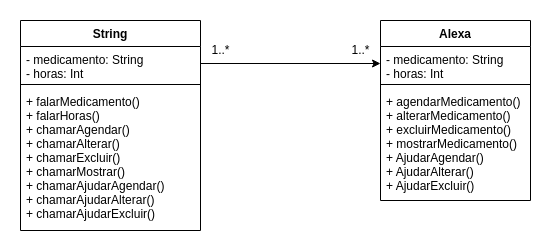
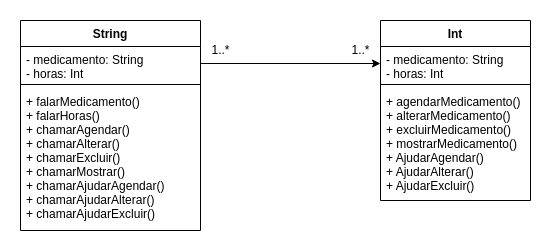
- <mxCell id="2" value="Alexa" style="swimlane;fontStyle=1;align=center;verticalAlign=top;childLayout=stackLayout;horizontal=1;startSize=26;horizontalStack=0;resizeParent=1;resizeParentMax=0;resizeLast=0;collapsible=1;marginBottom=0;" vertex="1" parent="1"><mxGeometry x="380" y="20" width="150" height="180" as="geometry"><mxRectangle x="110" y="70" width="80" height="26" as="alternateBounds" /></mxGeometry></mxCell>
+ <mxCell id="2" value="Int" style="swimlane;fontStyle=1;align=center;verticalAlign=top;childLayout=stackLayout;horizontal=1;startSize=26;horizontalStack=0;resizeParent=1;resizeParentMax=0;resizeLast=0;collapsible=1;marginBottom=0;" vertex="1" parent="1"><mxGeometry x="380" y="20" width="150" height="180" as="geometry"><mxRectangle x="110" y="70" width="80" height="26" as="alternateBounds" /></mxGeometry></mxCell>
